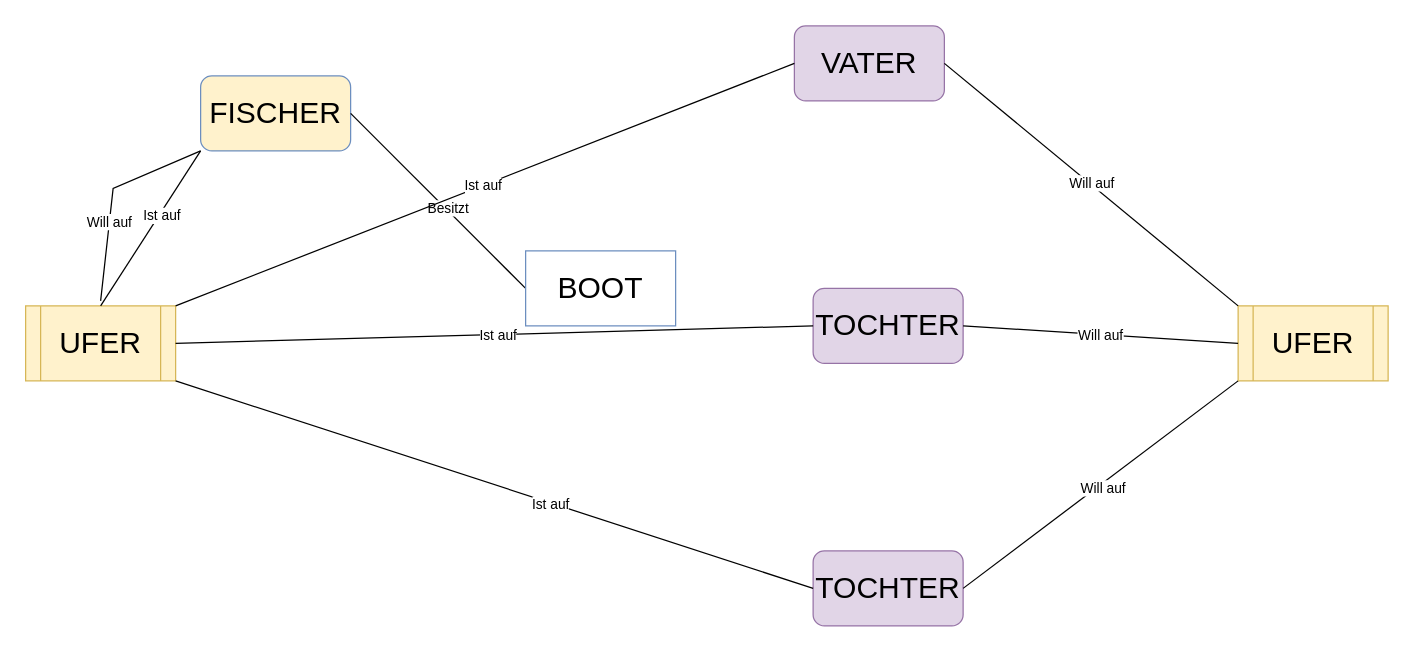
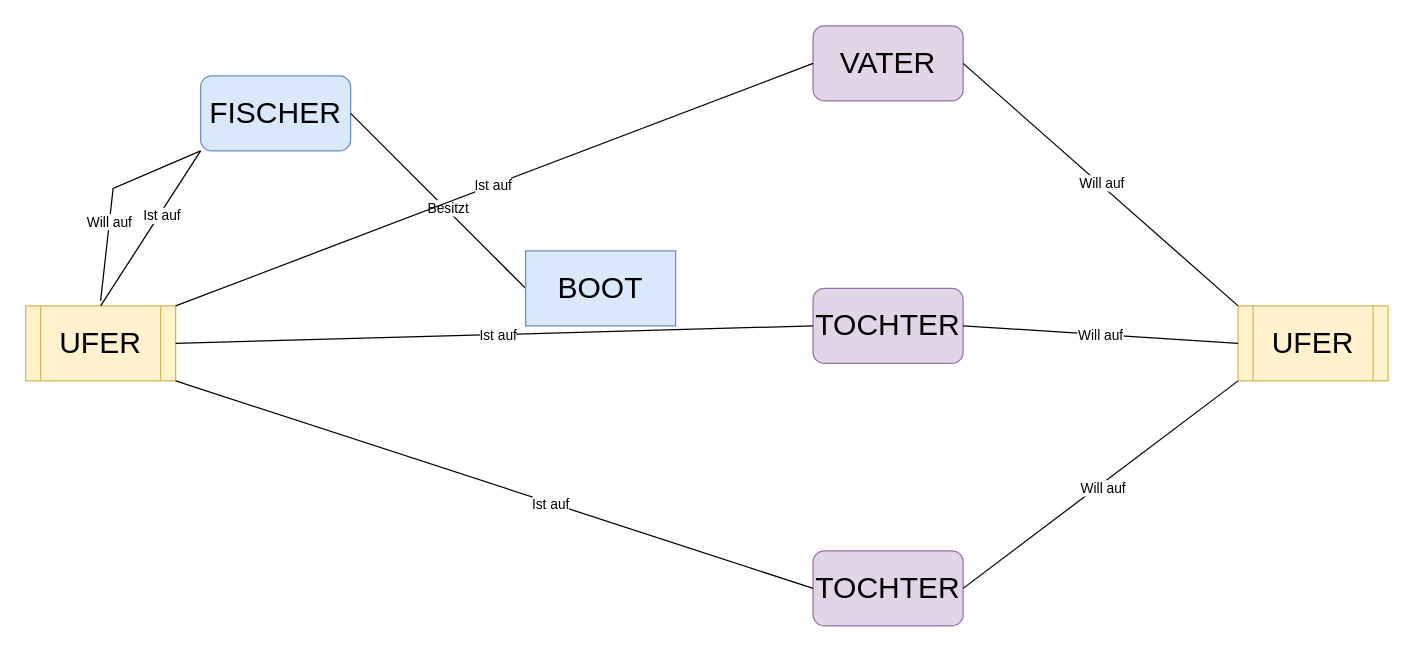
- <mxCell id="2" value="&lt;font style=&quot;font-size: 24px;&quot;&gt;VATER&lt;/font&gt;" style="rounded=1;whiteSpace=wrap;html=1;fillColor=#e1d5e7;strokeColor=#9673a6;" vertex="1" parent="1"><mxGeometry x="635" y="20" width="120" height="60" as="geometry" /></mxCell>
+ <mxCell id="2" value="&lt;font style=&quot;font-size: 24px;&quot;&gt;VATER&lt;/font&gt;" style="rounded=1;whiteSpace=wrap;html=1;fillColor=#e1d5e7;strokeColor=#9673a6;" vertex="1" parent="1"><mxGeometry x="650" y="20" width="120" height="60" as="geometry" /></mxCell>
- <mxCell id="5" value="&lt;font style=&quot;font-size: 24px;&quot;&gt;FISCHER&lt;/font&gt;" style="rounded=1;whiteSpace=wrap;html=1;fillColor=#fff2cc;strokeColor=#6c8ebf;" vertex="1" parent="1"><mxGeometry x="160" y="60" width="120" height="60" as="geometry" /></mxCell>
+ <mxCell id="5" value="&lt;font style=&quot;font-size: 24px;&quot;&gt;FISCHER&lt;/font&gt;" style="rounded=1;whiteSpace=wrap;html=1;fillColor=#dae8fc;strokeColor=#6c8ebf;" vertex="1" parent="1"><mxGeometry x="160" y="60" width="120" height="60" as="geometry" /></mxCell>
- <mxCell id="26" value="&lt;font style=&quot;font-size: 24px;&quot;&gt;BOOT&lt;/font&gt;" style="rounded=0;whiteSpace=wrap;html=1;fillColor=#ffffff;strokeColor=#6c8ebf;" vertex="1" parent="1"><mxGeometry x="420" y="200" width="120" height="60" as="geometry" /></mxCell>
+ <mxCell id="26" value="&lt;font style=&quot;font-size: 24px;&quot;&gt;BOOT&lt;/font&gt;" style="rounded=0;whiteSpace=wrap;html=1;fillColor=#dae8fc;strokeColor=#6c8ebf;" vertex="1" parent="1"><mxGeometry x="420" y="200" width="120" height="60" as="geometry" /></mxCell>
